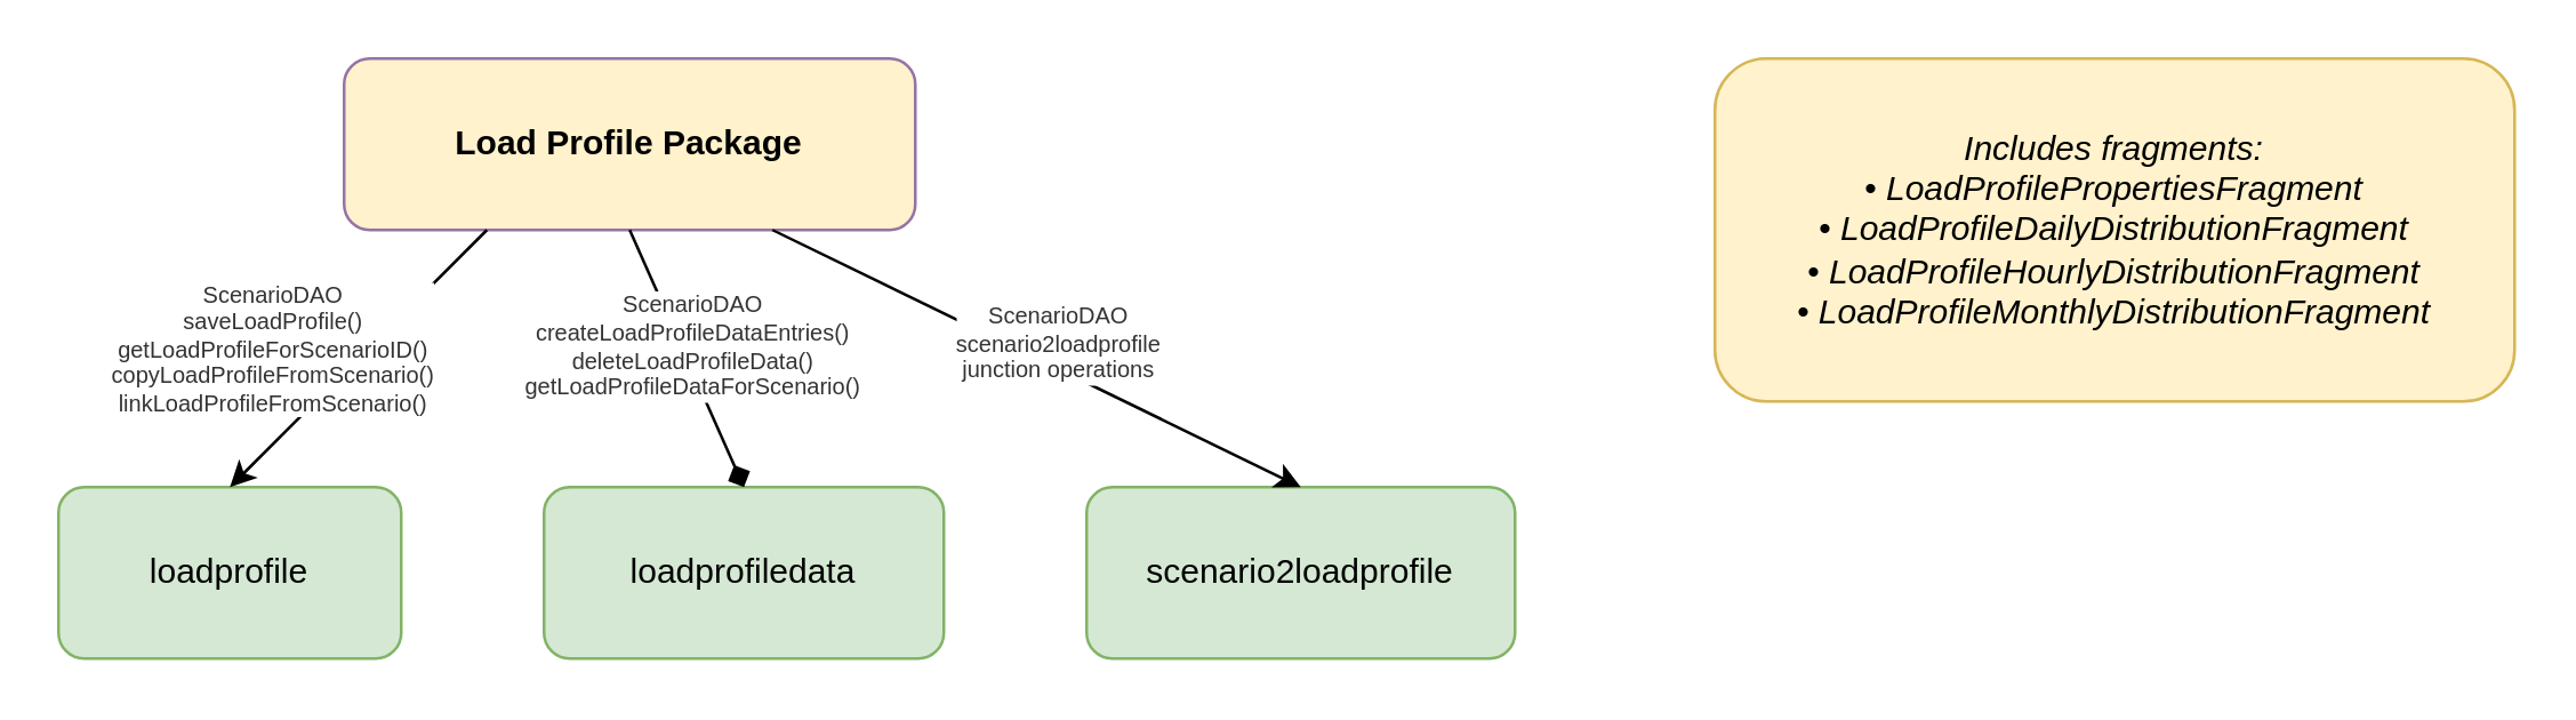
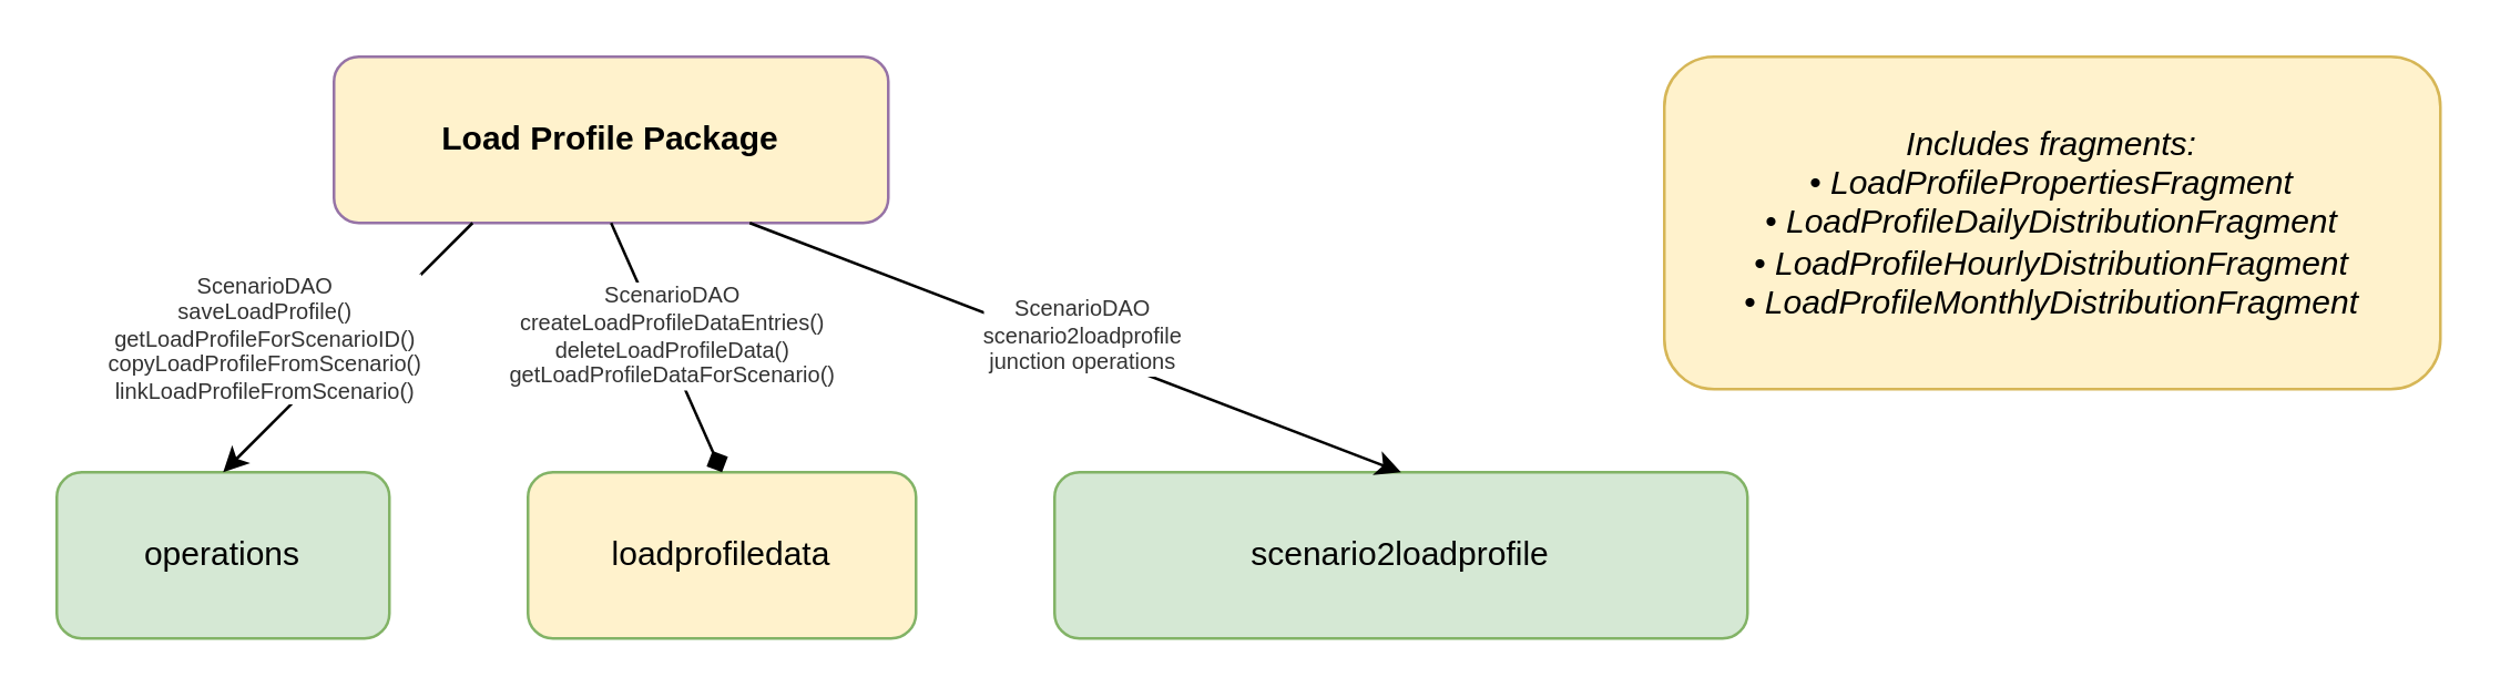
- <mxCell id="3" value="loadprofile" style="rounded=1;whiteSpace=wrap;html=1;fillColor=#D5E8D4;strokeColor=#82B366;fontColor=#000000;" vertex="1" parent="1"><mxGeometry x="20" y="170" width="120" height="60" as="geometry" /></mxCell>
+ <mxCell id="3" value="operations" style="rounded=1;whiteSpace=wrap;html=1;fillColor=#D5E8D4;strokeColor=#82B366;fontColor=#000000;" vertex="1" parent="1"><mxGeometry x="20" y="170" width="120" height="60" as="geometry" /></mxCell>
- <mxCell id="4" value="loadprofiledata" style="rounded=1;whiteSpace=wrap;html=1;fillColor=#D5E8D4;strokeColor=#82B366;fontColor=#000000;" vertex="1" parent="1"><mxGeometry x="190" y="170" width="140" height="60" as="geometry" /></mxCell>
+ <mxCell id="4" value="loadprofiledata" style="rounded=1;whiteSpace=wrap;html=1;fillColor=#fff2cc;strokeColor=#82B366;fontColor=#000000;" vertex="1" parent="1"><mxGeometry x="190" y="170" width="140" height="60" as="geometry" /></mxCell>
- <mxCell id="5" value="scenario2loadprofile" style="rounded=1;whiteSpace=wrap;html=1;fillColor=#D5E8D4;strokeColor=#82B366;fontColor=#000000;" vertex="1" parent="1"><mxGeometry x="380" y="170" width="150" height="60" as="geometry" /></mxCell>
+ <mxCell id="5" value="scenario2loadprofile" style="rounded=1;whiteSpace=wrap;html=1;fillColor=#D5E8D4;strokeColor=#82B366;fontColor=#000000;" vertex="1" parent="1"><mxGeometry x="380" y="170" width="250" height="60" as="geometry" /></mxCell>
